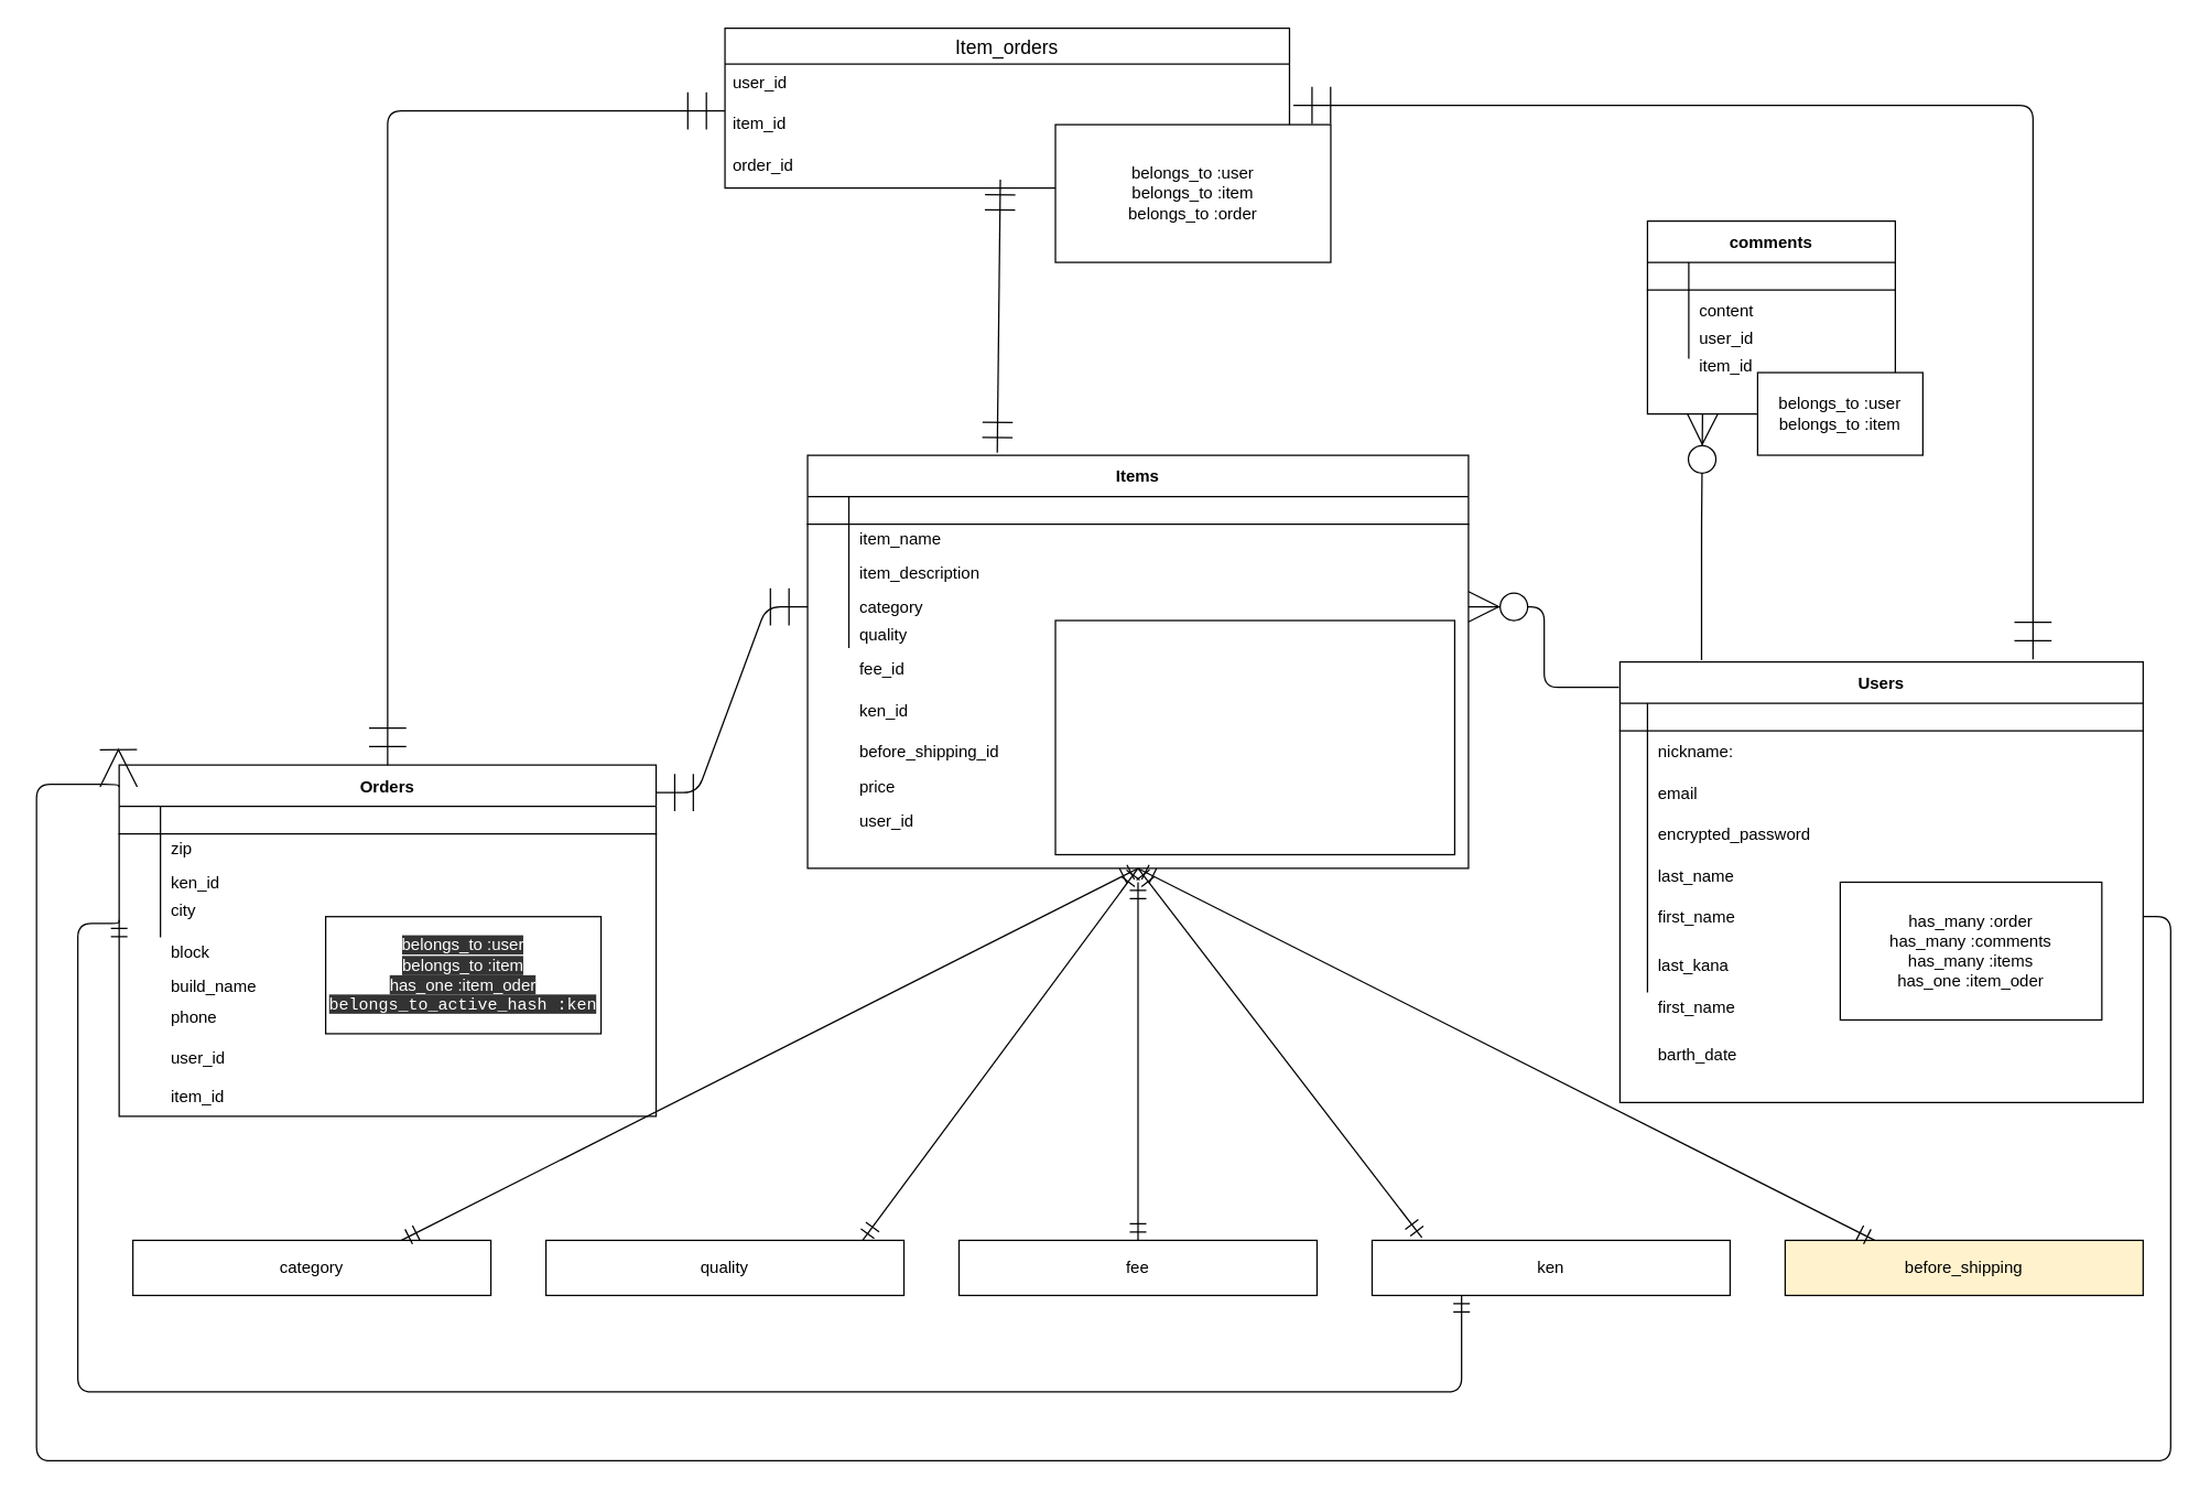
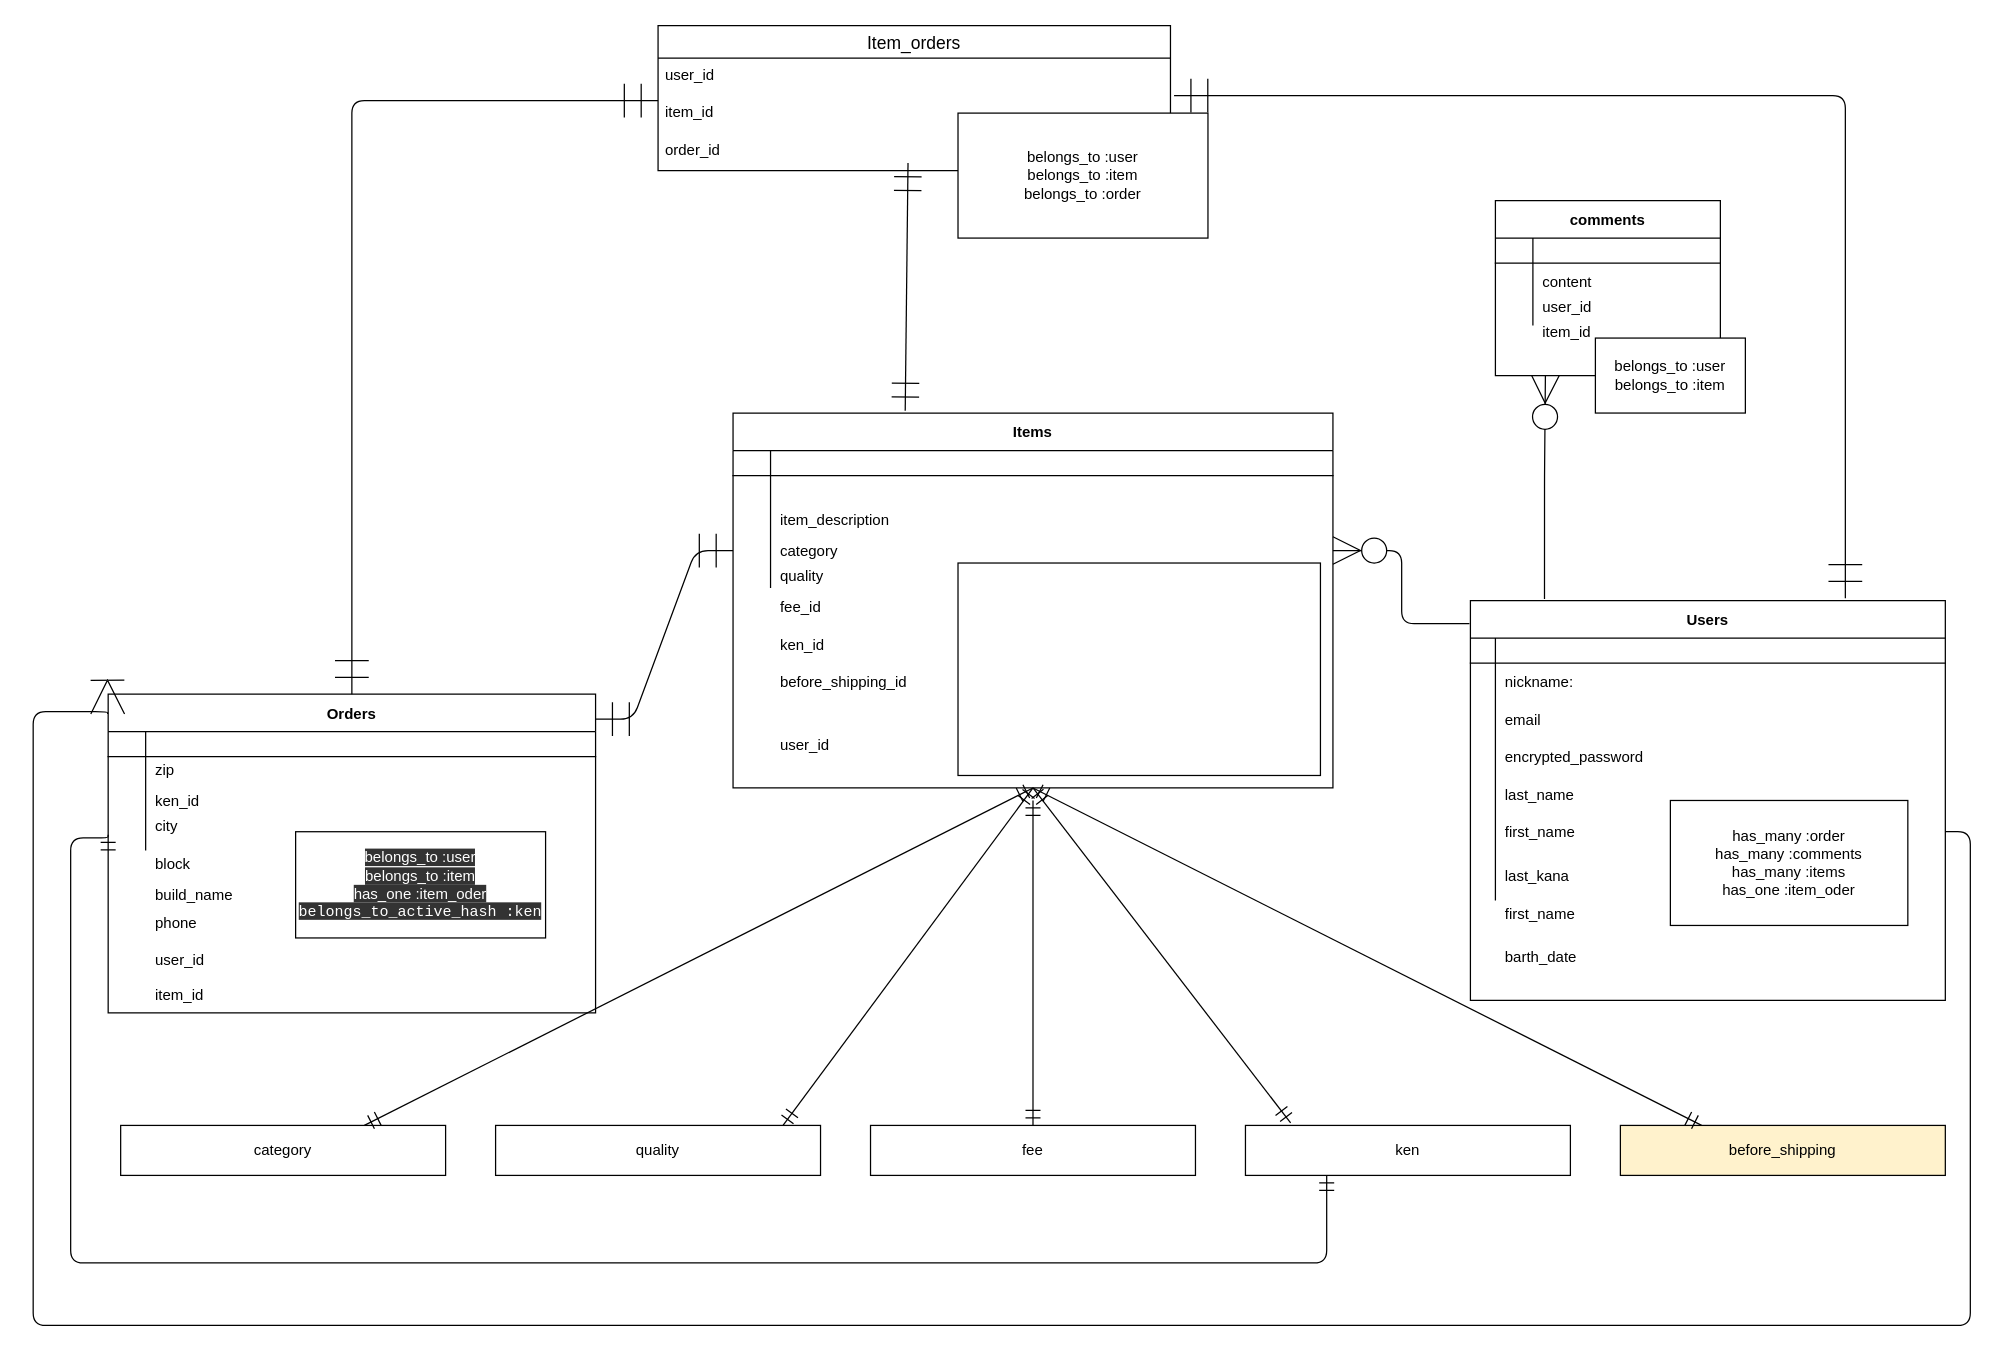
- <mxCell id="53" value="item_name" style="shape=partialRectangle;connectable=0;fillColor=none;top=0;left=0;bottom=0;right=0;align=left;spacingLeft=6;overflow=hidden;" parent="51" vertex="1"><mxGeometry x="30" width="450" height="20" as="geometry" /></mxCell>
- <mxCell id="75" value="price" style="shape=partialRectangle;connectable=0;fillColor=none;top=0;left=0;bottom=0;right=0;align=left;spacingLeft=6;overflow=hidden;" vertex="1" parent="1"><mxGeometry x="610" y="560" width="90" height="20" as="geometry" /></mxCell>
